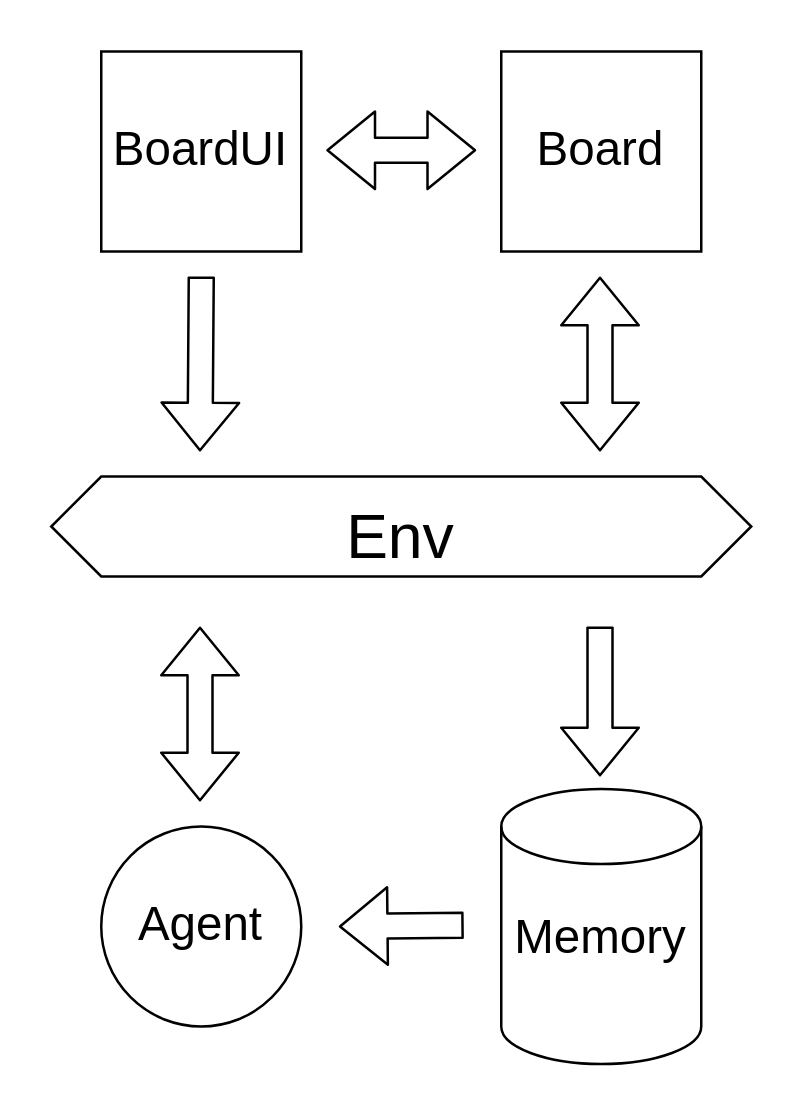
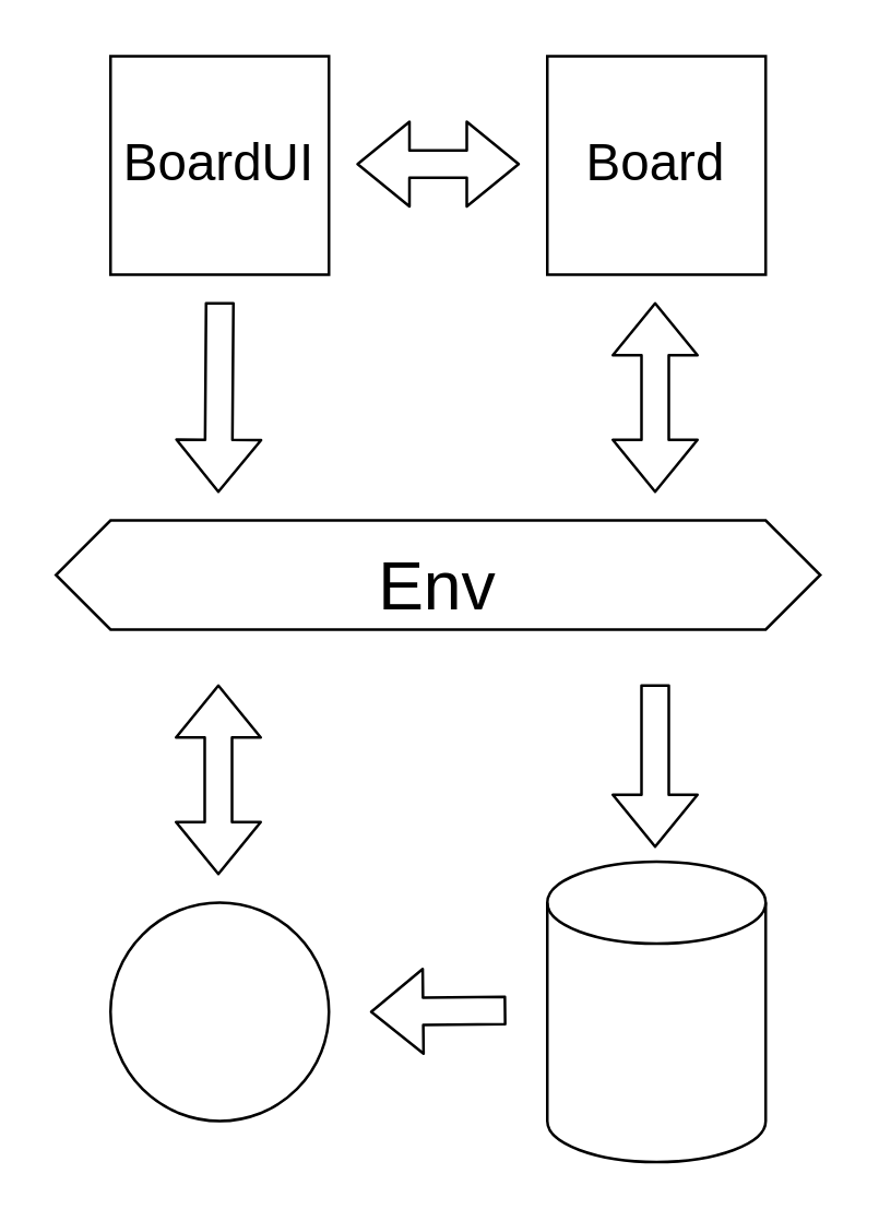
- <mxCell id="16" value="Agent" style="text;html=1;strokeColor=none;fillColor=none;align=center;verticalAlign=middle;whiteSpace=wrap;rounded=0;fontSize=19;" parent="1" vertex="1"><mxGeometry x="50" y="340" width="60" height="60" as="geometry" /></mxCell>
- <mxCell id="17" value="Memory" style="text;html=1;strokeColor=none;fillColor=none;align=center;verticalAlign=middle;whiteSpace=wrap;rounded=0;fontSize=19;" parent="1" vertex="1"><mxGeometry x="200" y="340" width="80" height="70" as="geometry" /></mxCell>
